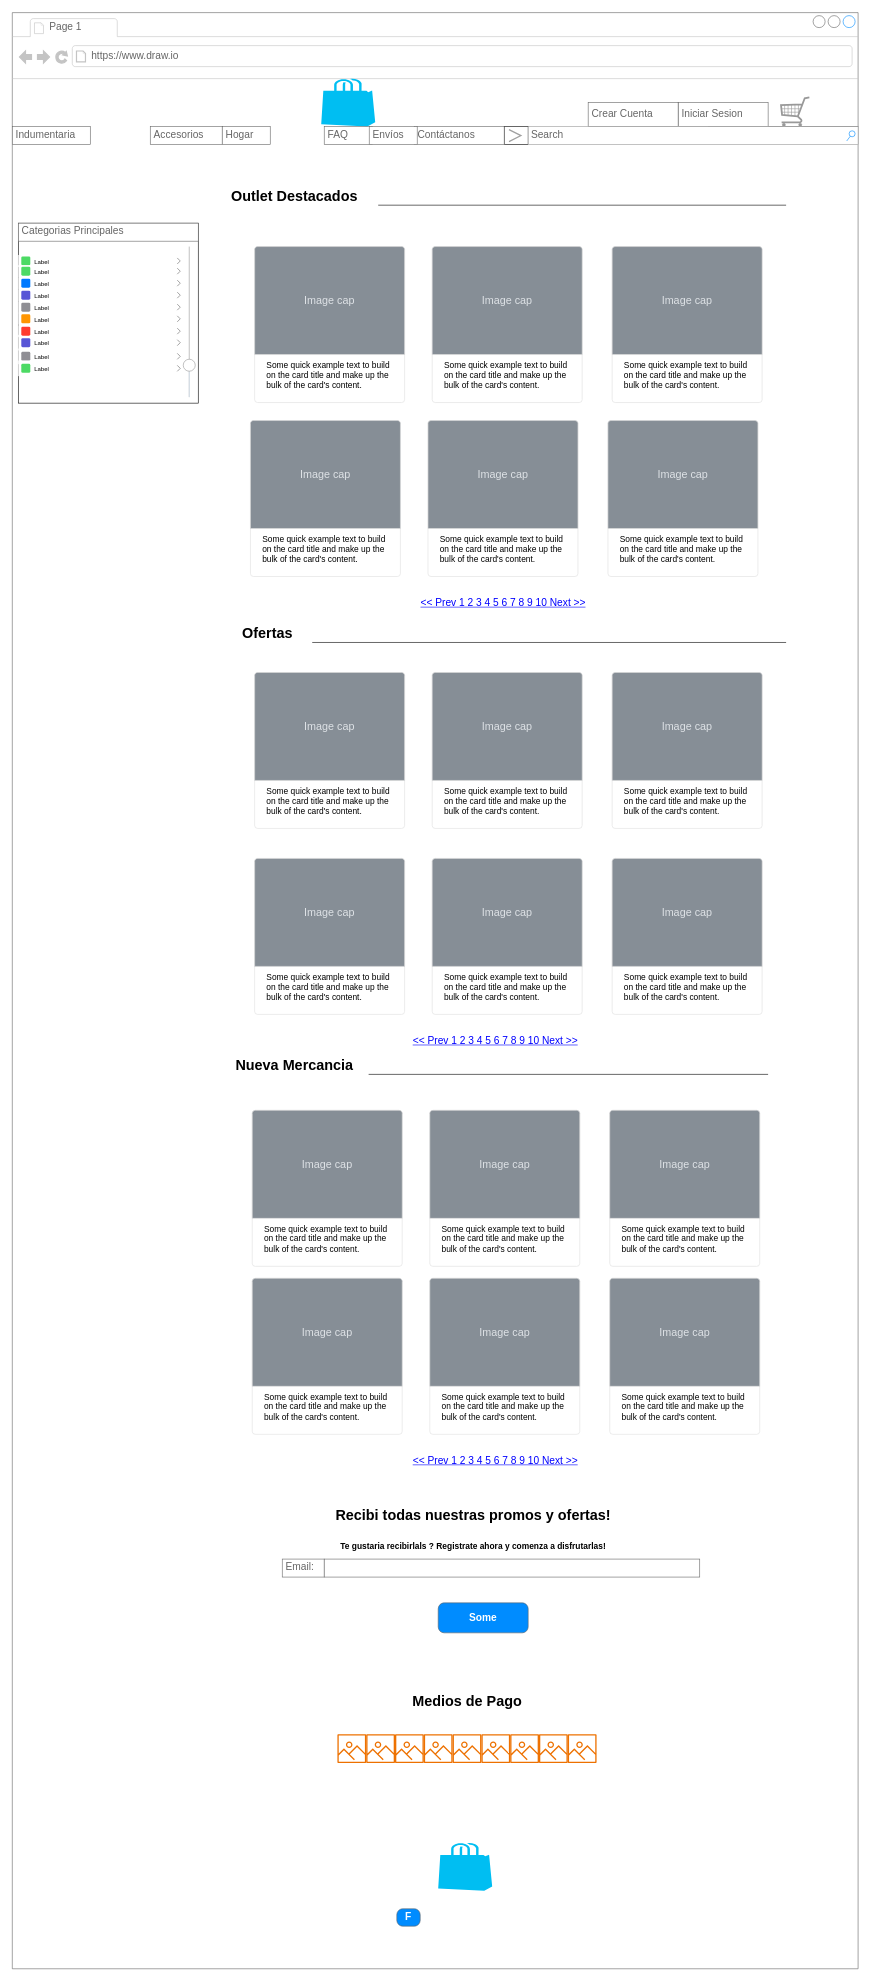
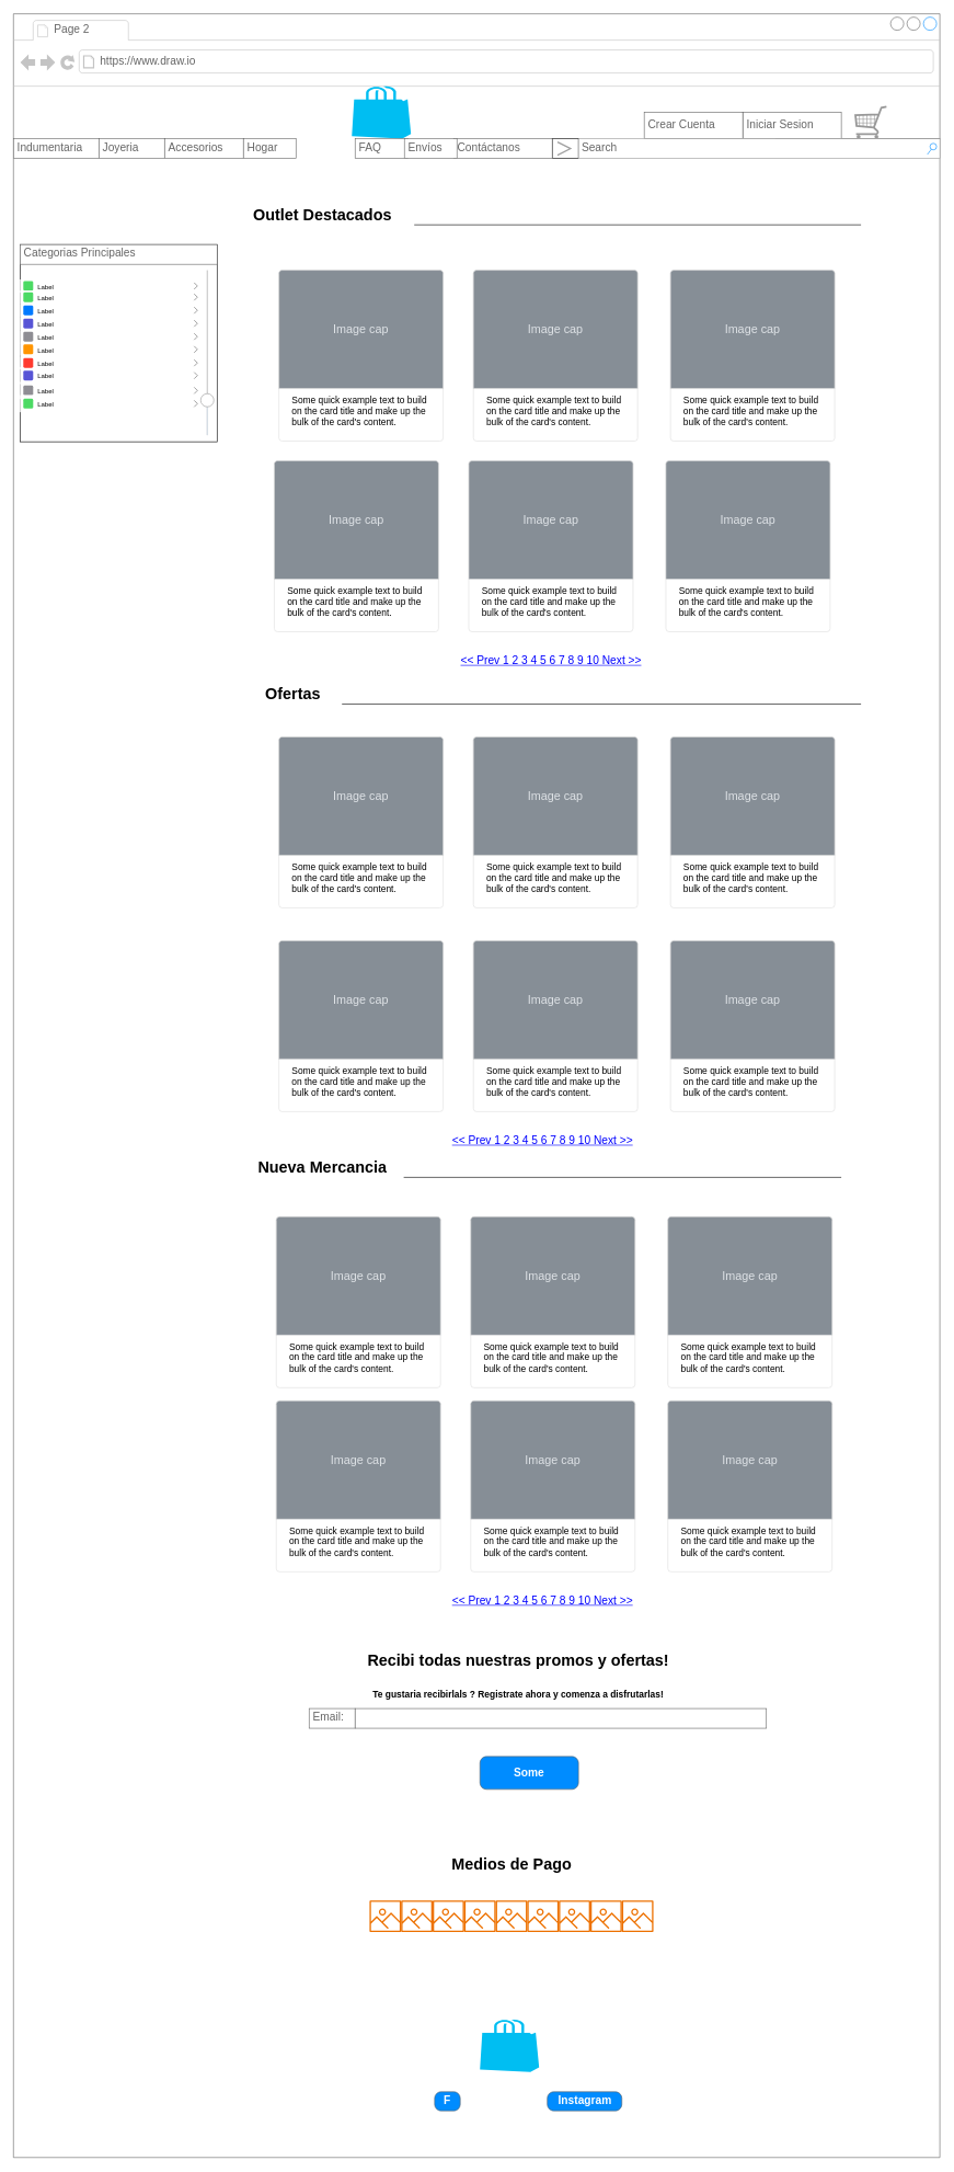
- <mxCell id="3" value="Page 1" style="strokeWidth=1;shadow=0;dashed=0;align=center;html=1;shape=mxgraph.mockup.containers.anchor;fontSize=17;fontColor=#666666;align=left;whiteSpace=wrap;" parent="2" vertex="1"><mxGeometry x="60" y="12" width="110" height="26" as="geometry" /></mxCell>
+ <mxCell id="3" value="Page 2" style="strokeWidth=1;shadow=0;dashed=0;align=center;html=1;shape=mxgraph.mockup.containers.anchor;fontSize=17;fontColor=#666666;align=left;whiteSpace=wrap;" parent="2" vertex="1"><mxGeometry x="60" y="12" width="110" height="26" as="geometry" /></mxCell>
+ <mxCell id="10" value="Joyeria" style="strokeWidth=1;shadow=0;dashed=0;align=center;html=1;shape=mxgraph.mockup.text.textBox;fontColor=#666666;align=left;fontSize=17;spacingLeft=4;spacingTop=-3;whiteSpace=wrap;strokeColor=#666666;mainText=" vertex="1" parent="2"><mxGeometry x="130" y="190" width="100" height="30" as="geometry" /></mxCell>
+ <mxCell id="121" value="Instagram" style="strokeWidth=1;shadow=0;dashed=0;align=center;html=1;shape=mxgraph.mockup.buttons.button;strokeColor=#666666;fontColor=#ffffff;mainText=;buttonStyle=round;fontSize=17;fontStyle=1;fillColor=#008cff;whiteSpace=wrap;" vertex="1" parent="2"><mxGeometry x="812.5" y="3161" width="113.5" height="29" as="geometry" /></mxCell>
